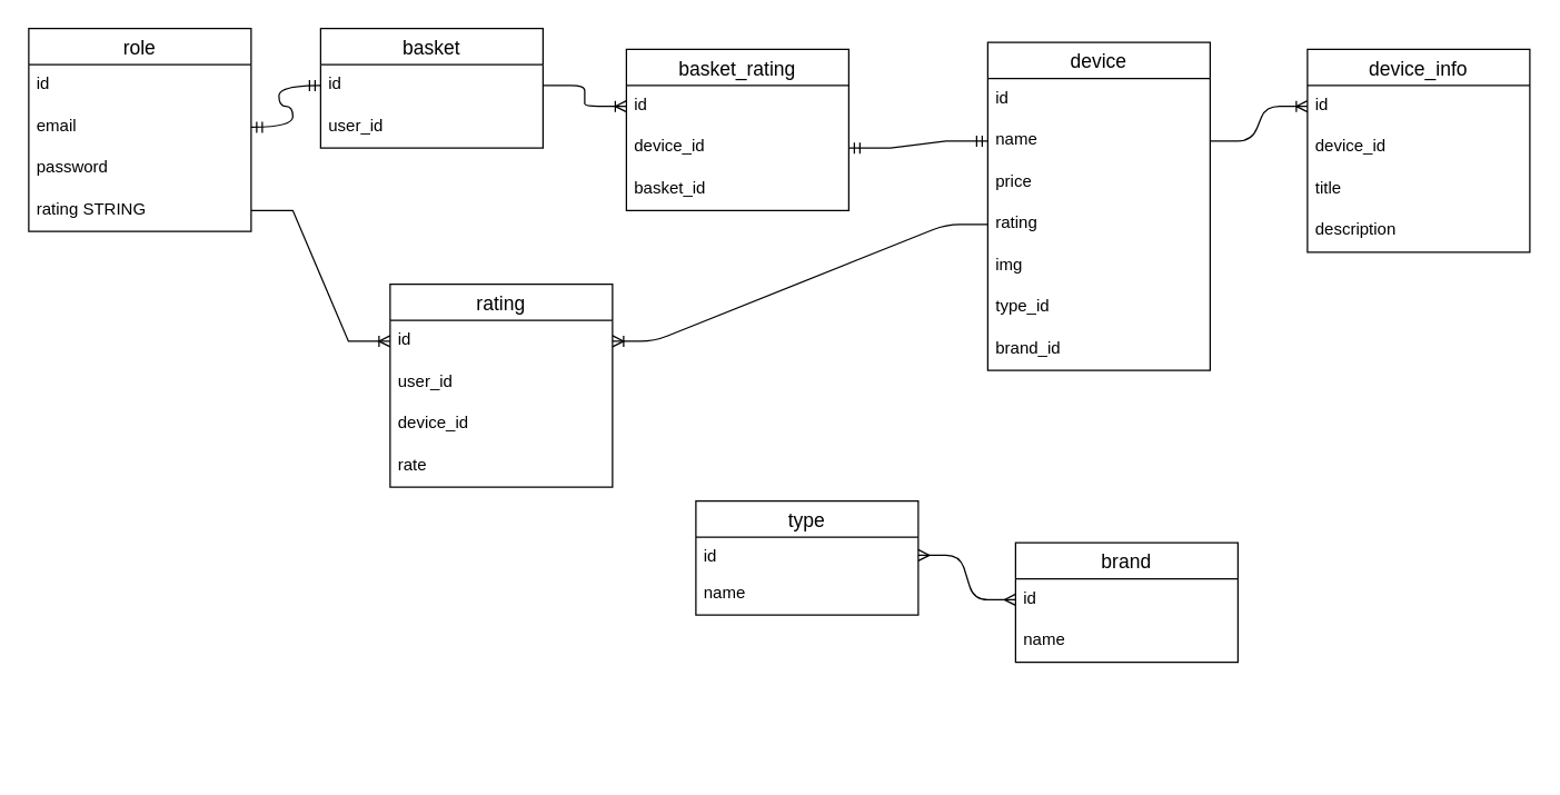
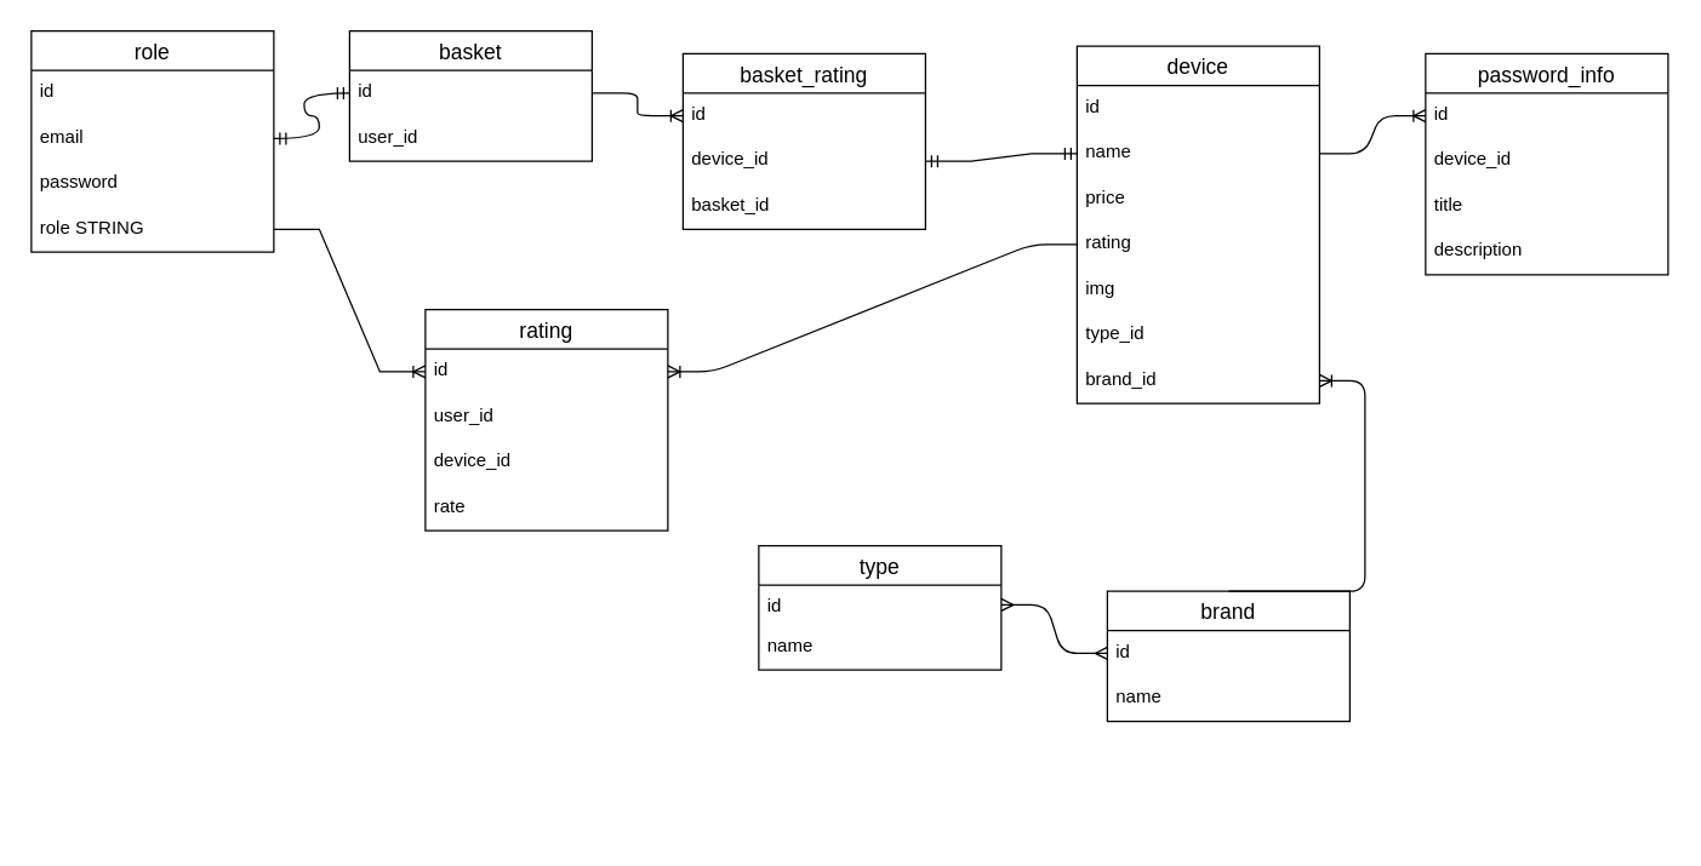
- <mxCell id="27" value="device_info" style="swimlane;fontStyle=0;childLayout=stackLayout;horizontal=1;startSize=26;horizontalStack=0;resizeParent=1;resizeParentMax=0;resizeLast=0;collapsible=1;marginBottom=0;align=center;fontSize=14;" vertex="1" parent="1"><mxGeometry x="940" y="35" width="160" height="146" as="geometry" /></mxCell>
+ <mxCell id="27" value="password_info" style="swimlane;fontStyle=0;childLayout=stackLayout;horizontal=1;startSize=26;horizontalStack=0;resizeParent=1;resizeParentMax=0;resizeLast=0;collapsible=1;marginBottom=0;align=center;fontSize=14;" vertex="1" parent="1"><mxGeometry x="940" y="35" width="160" height="146" as="geometry" /></mxCell>
- <mxCell id="6" value="rating STRING" style="text;strokeColor=none;fillColor=none;spacingLeft=4;spacingRight=4;overflow=hidden;rotatable=0;points=[[0,0.5],[1,0.5]];portConstraint=eastwest;fontSize=12;whiteSpace=wrap;html=1;" vertex="1" parent="2"><mxGeometry y="116" width="160" height="30" as="geometry" /></mxCell>
+ <mxCell id="6" value="role STRING" style="text;strokeColor=none;fillColor=none;spacingLeft=4;spacingRight=4;overflow=hidden;rotatable=0;points=[[0,0.5],[1,0.5]];portConstraint=eastwest;fontSize=12;whiteSpace=wrap;html=1;" vertex="1" parent="2"><mxGeometry y="116" width="160" height="30" as="geometry" /></mxCell>
+ <mxCell id="25" value="" style="edgeStyle=entityRelationEdgeStyle;fontSize=12;html=1;endArrow=ERoneToMany;rounded=1;curved=0;exitX=0.5;exitY=0;exitDx=0;exitDy=0;" edge="1" parent="1" source="19" target="18"><mxGeometry width="100" height="100" relative="1" as="geometry"><mxPoint x="370" y="360" as="sourcePoint" /><mxPoint x="460" y="221" as="targetPoint" /><Array as="points"><mxPoint x="480" y="310" /><mxPoint x="570" y="300" /></Array></mxGeometry></mxCell>
